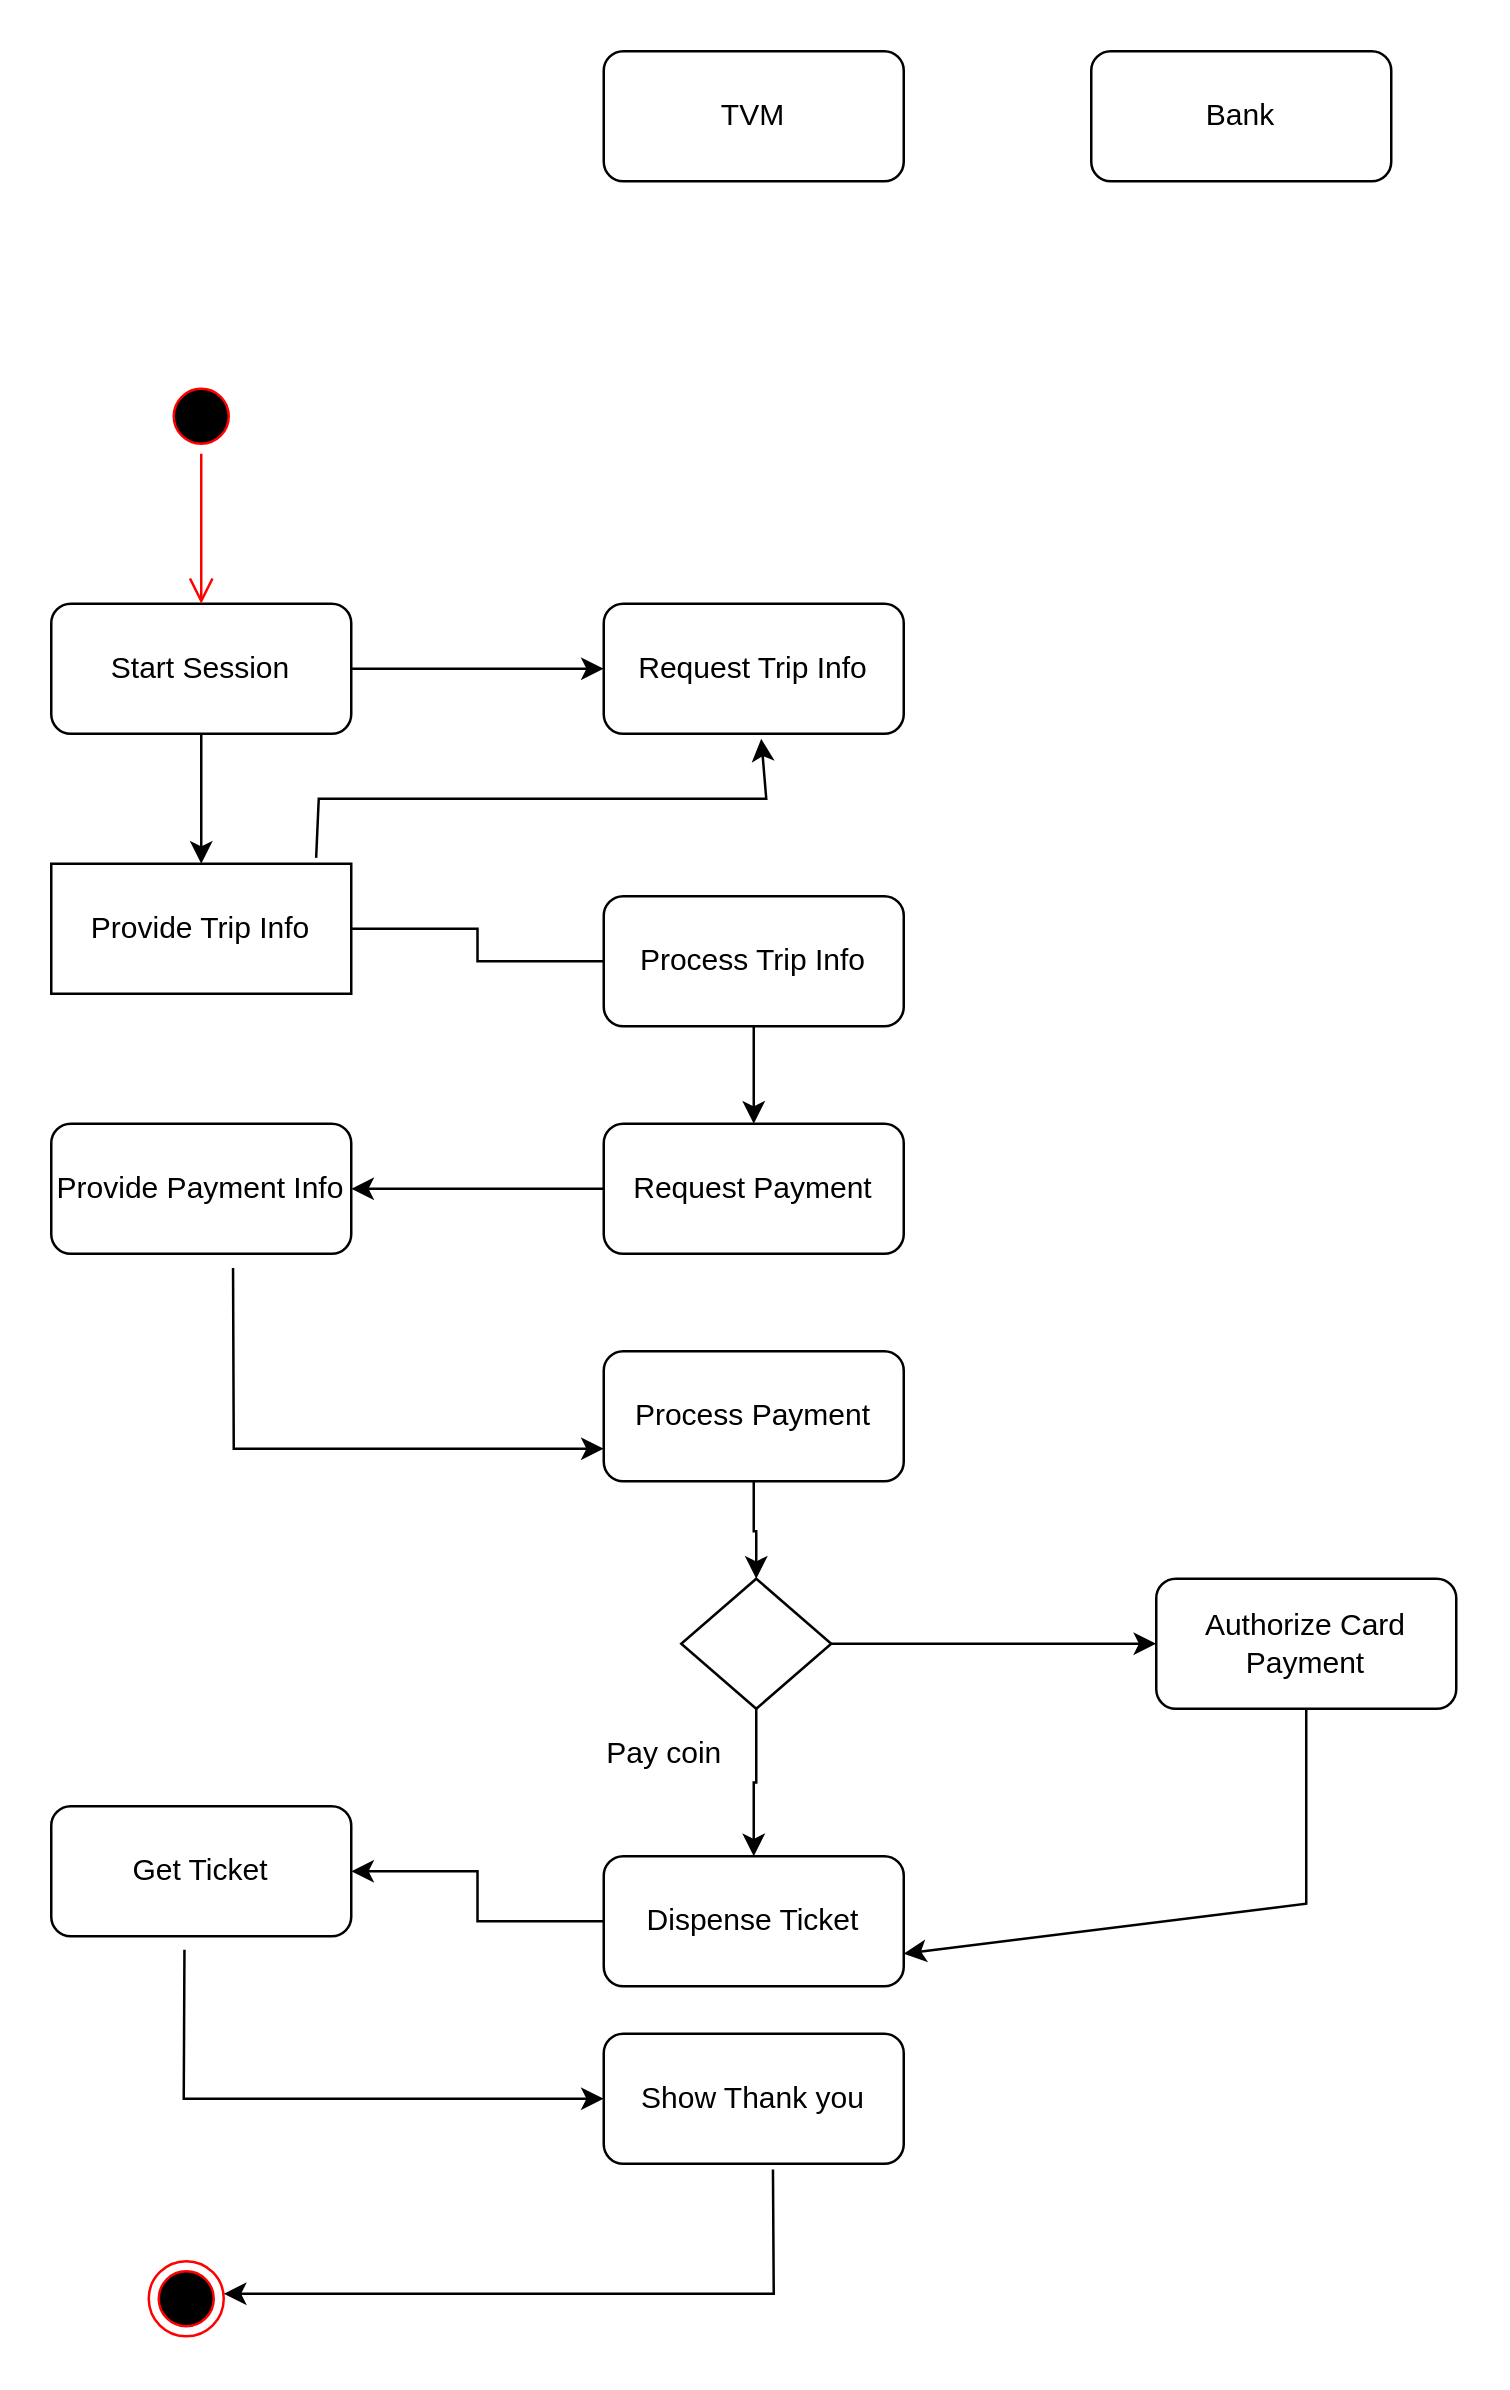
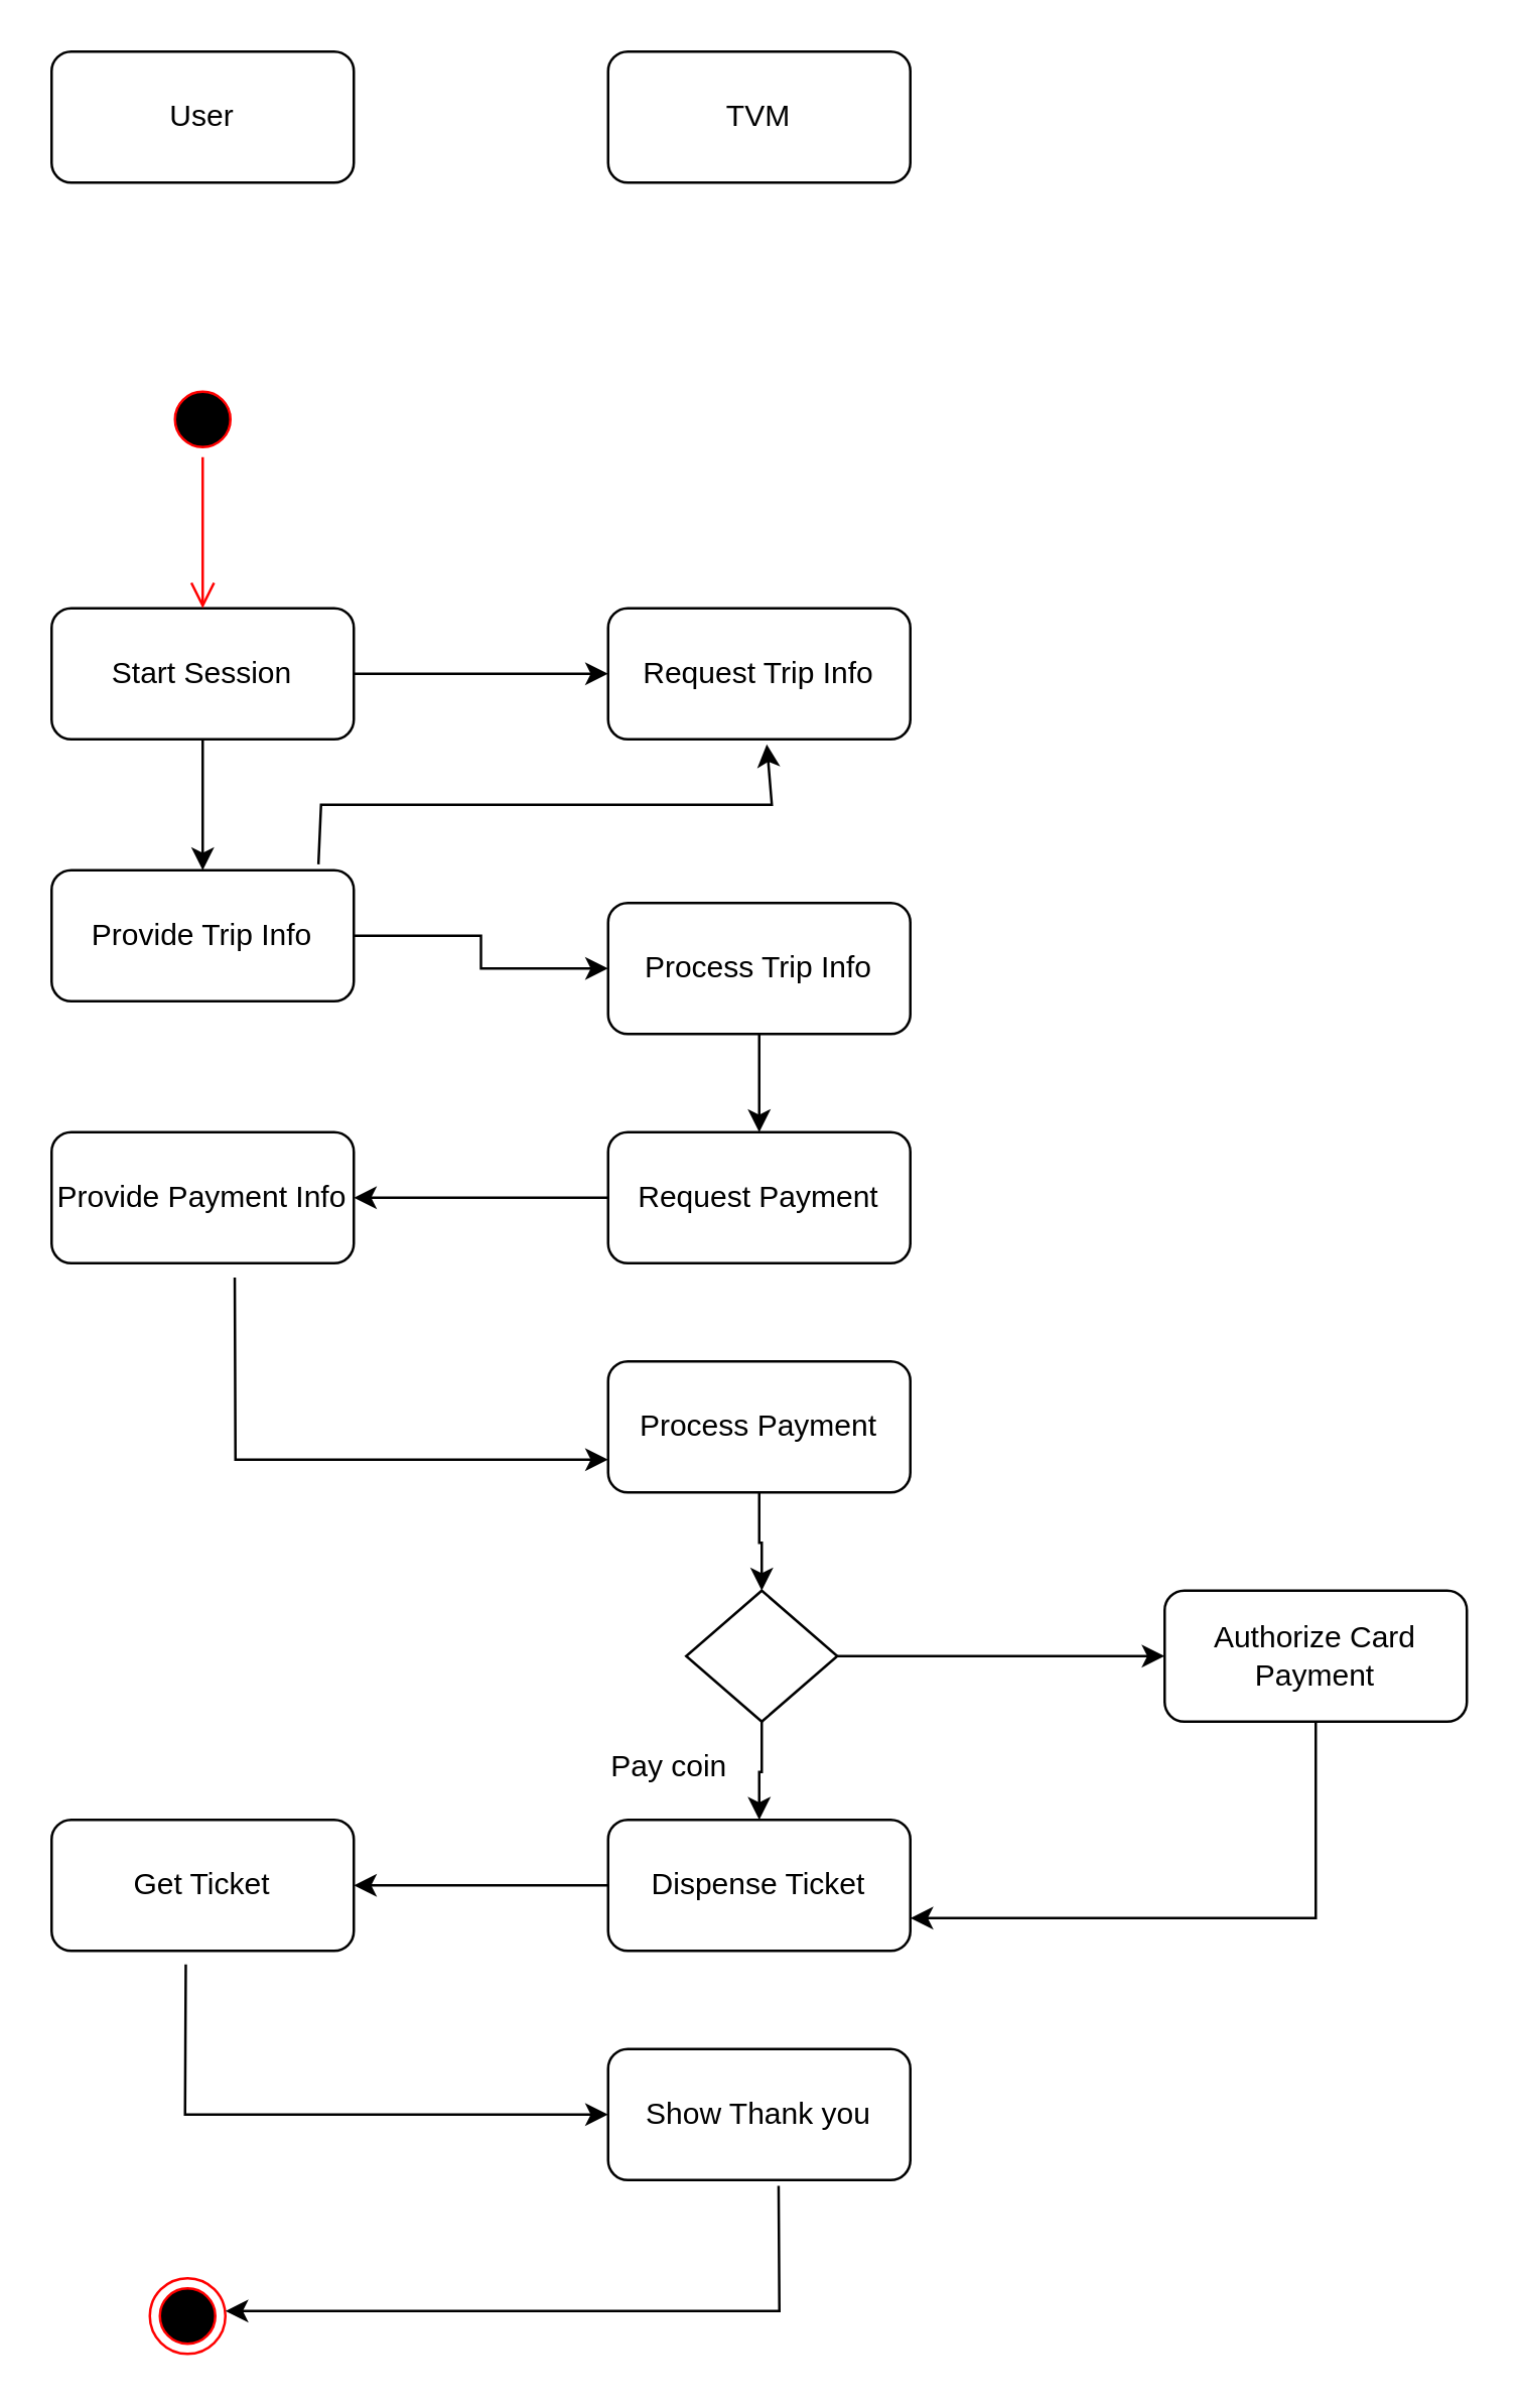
+ <mxCell id="32" value="User" style="rounded=1;whiteSpace=wrap;html=1;fillColor=none;" vertex="1" parent="1"><mxGeometry x="20" y="20" width="120" height="52" as="geometry" /></mxCell>
- <mxCell id="34" value="Bank" style="rounded=1;whiteSpace=wrap;html=1;fillColor=none;" vertex="1" parent="1"><mxGeometry x="436" y="20" width="120" height="52" as="geometry" /></mxCell>
- <mxCell id="6" value="Provide Trip Info" style="whiteSpace=wrap;html=1;fillColor=none;rounded=0;" vertex="1" parent="1"><mxGeometry x="20" y="345" width="120" height="52" as="geometry" /></mxCell>
+ <mxCell id="6" value="Provide Trip Info" style="rounded=1;whiteSpace=wrap;html=1;fillColor=none;" vertex="1" parent="1"><mxGeometry x="20" y="345" width="120" height="52" as="geometry" /></mxCell>
- <mxCell id="5" value="" style="edgeStyle=orthogonalEdgeStyle;rounded=0;orthogonalLoop=1;jettySize=auto;html=1;endArrow=none;" edge="1" parent="1" source="6" target="10"><mxGeometry relative="1" as="geometry" /></mxCell>
+ <mxCell id="5" value="" style="edgeStyle=orthogonalEdgeStyle;rounded=0;orthogonalLoop=1;jettySize=auto;html=1;" edge="1" parent="1" source="6" target="10"><mxGeometry relative="1" as="geometry" /></mxCell>
- <mxCell id="18" value="Dispense Ticket" style="rounded=1;whiteSpace=wrap;html=1;fillColor=none;" vertex="1" parent="1"><mxGeometry x="241" y="742" width="120" height="52" as="geometry" /></mxCell>
+ <mxCell id="18" value="Dispense Ticket" style="rounded=1;whiteSpace=wrap;html=1;fillColor=none;" vertex="1" parent="1"><mxGeometry x="241" y="722" width="120" height="52" as="geometry" /></mxCell>
